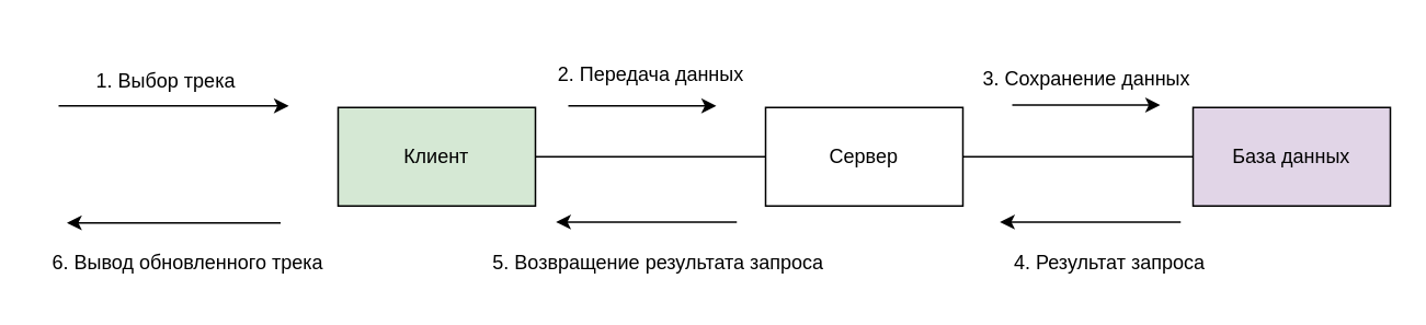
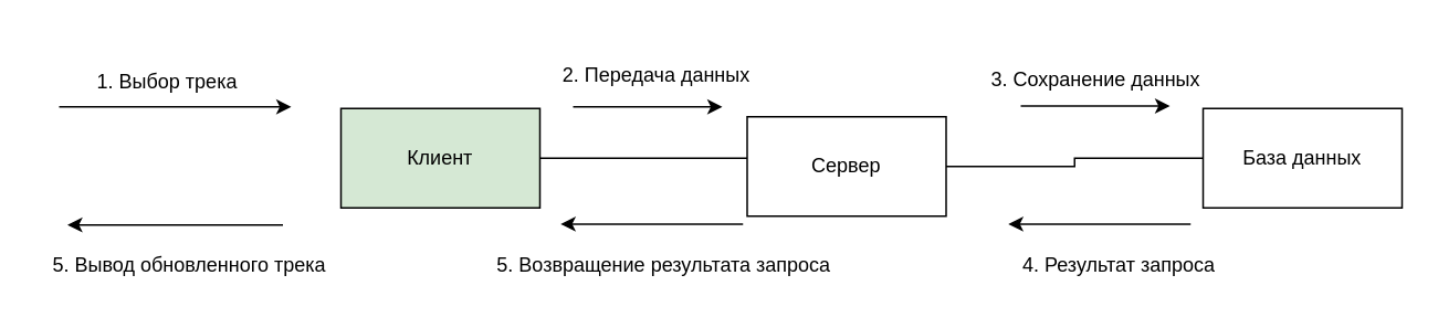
- <mxCell id="9" value="Сервер" style="whiteSpace=wrap;html=1;rounded=0;" vertex="1" parent="1"><mxGeometry x="465" y="65" width="120" height="60" as="geometry" /></mxCell>
+ <mxCell id="9" value="Сервер" style="whiteSpace=wrap;html=1;rounded=0;" vertex="1" parent="1"><mxGeometry x="450" y="70" width="120" height="60" as="geometry" /></mxCell>
- <mxCell id="10" value="База данных" style="whiteSpace=wrap;html=1;rounded=0;fillColor=#e1d5e7;" vertex="1" parent="1"><mxGeometry x="725" y="65" width="120" height="60" as="geometry" /></mxCell>
+ <mxCell id="10" value="База данных" style="whiteSpace=wrap;html=1;rounded=0;" vertex="1" parent="1"><mxGeometry x="725" y="65" width="120" height="60" as="geometry" /></mxCell>
- <mxCell id="7" value="6. Вывод обновленного трека&amp;nbsp;" style="text;html=1;align=center;verticalAlign=middle;resizable=0;points=[];autosize=1;strokeColor=none;fillColor=none;" vertex="1" parent="1"><mxGeometry x="20" y="145.25" width="190" height="30" as="geometry" /></mxCell>
+ <mxCell id="7" value="5. Вывод обновленного трека&amp;nbsp;" style="text;html=1;align=center;verticalAlign=middle;resizable=0;points=[];autosize=1;strokeColor=none;fillColor=none;" vertex="1" parent="1"><mxGeometry x="20" y="145.25" width="190" height="30" as="geometry" /></mxCell>
